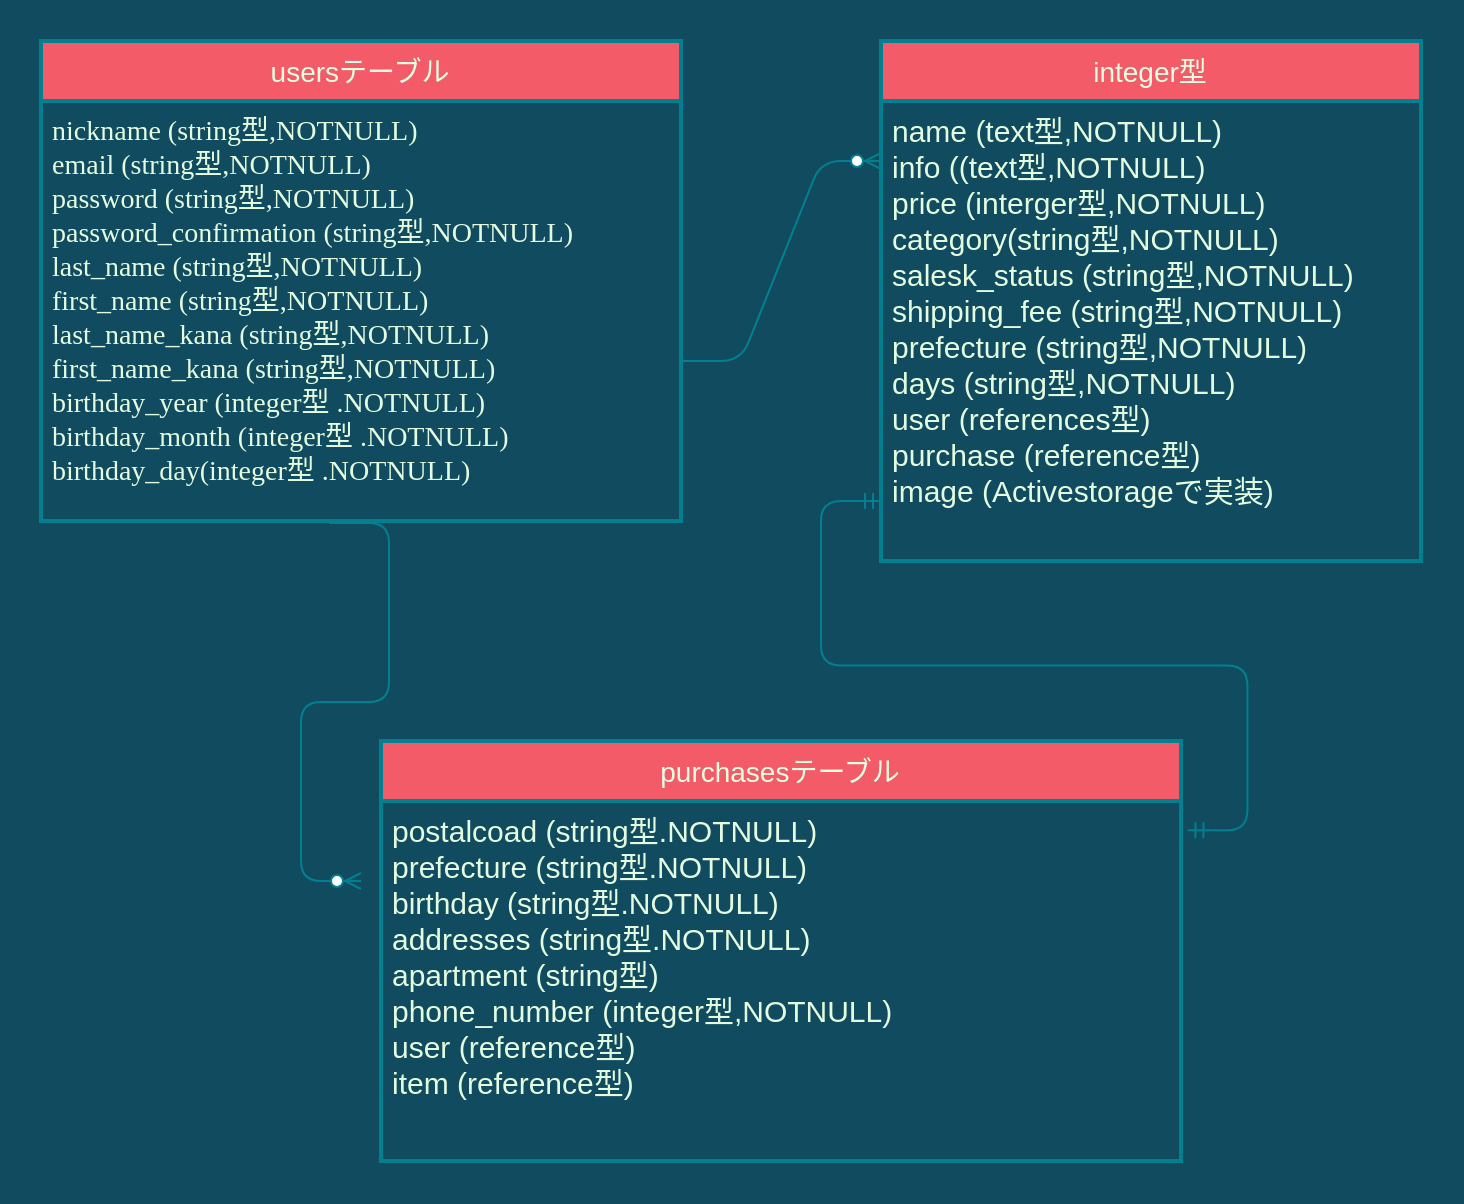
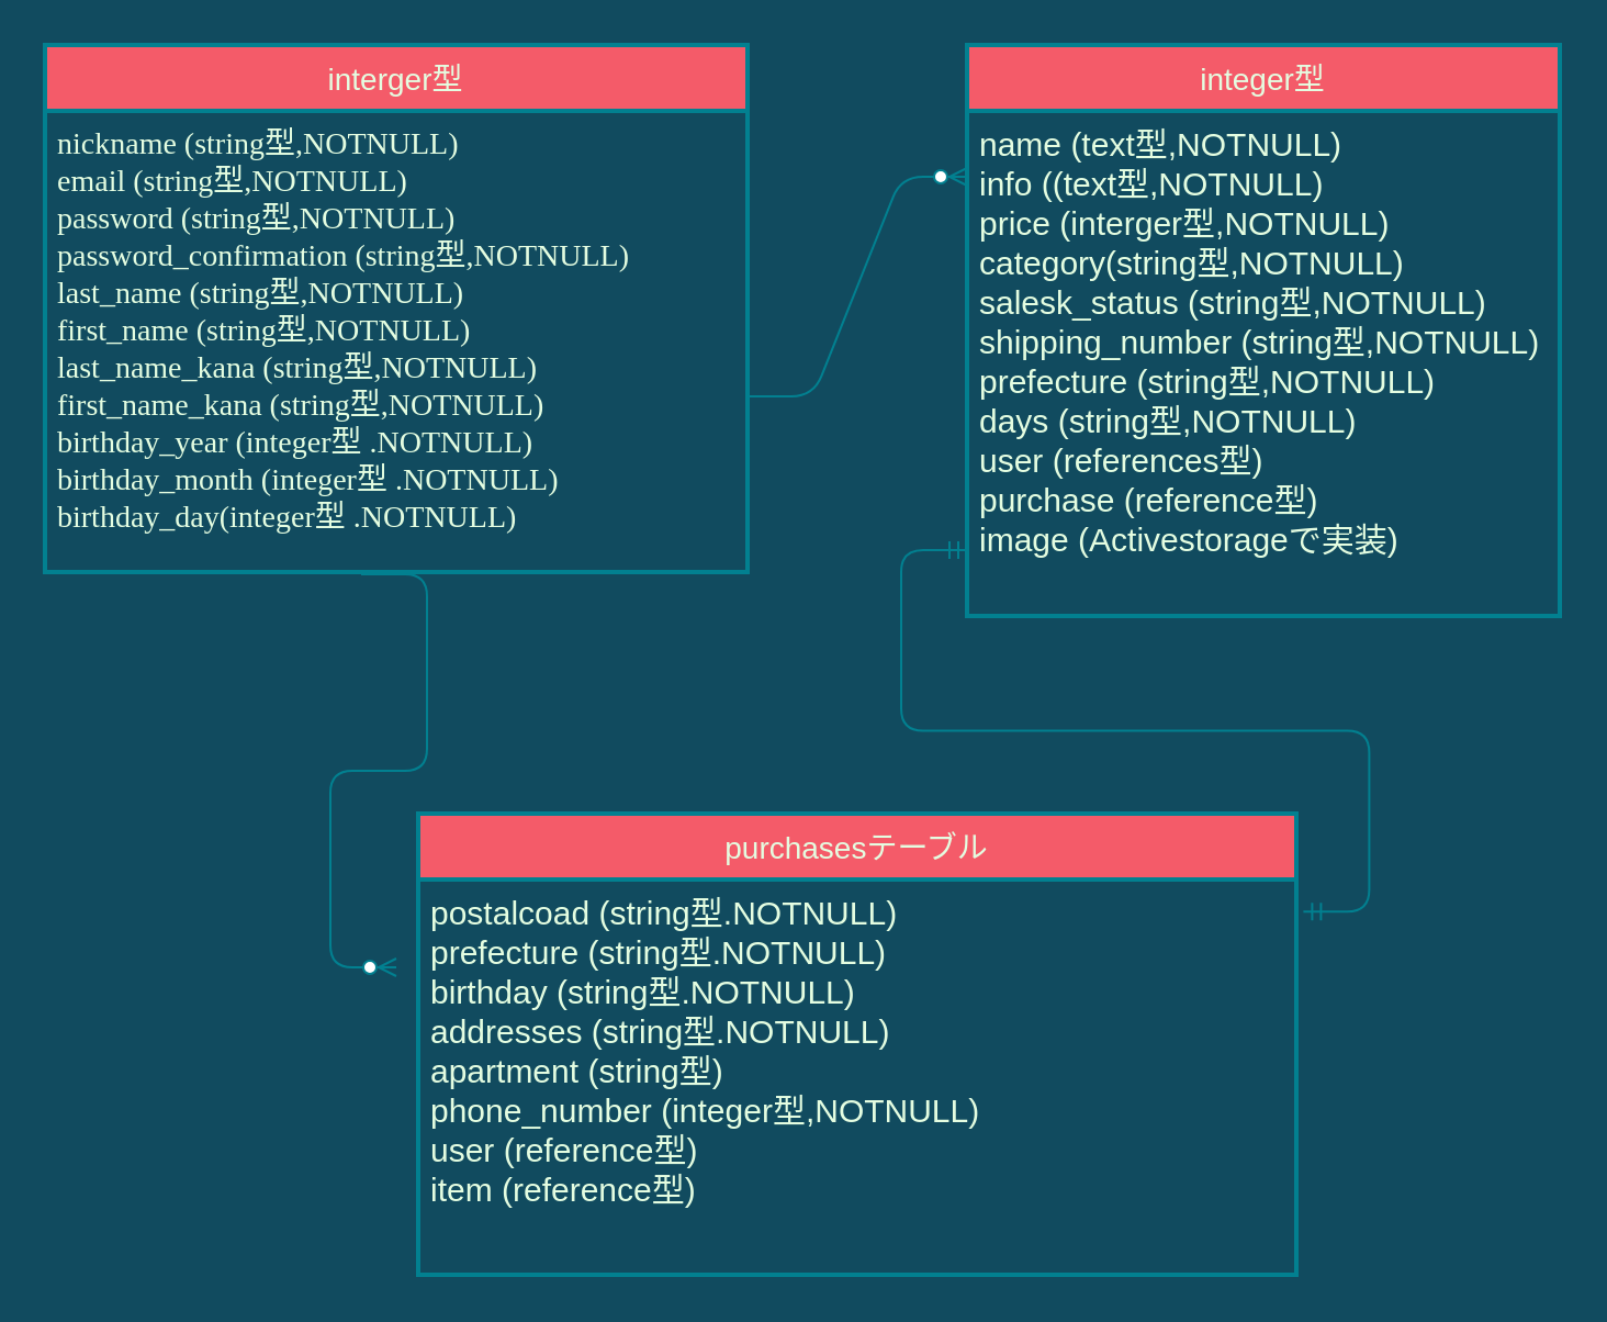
- <mxCell id="2" value="usersテーブル" style="swimlane;childLayout=stackLayout;horizontal=1;startSize=30;horizontalStack=0;fontSize=14;fontStyle=0;strokeWidth=2;resizeParent=0;resizeLast=1;shadow=0;dashed=0;align=center;fillColor=#F45B69;strokeColor=#028090;fontColor=#E4FDE1;" parent="1" vertex="1"><mxGeometry x="20" y="20" width="320" height="240" as="geometry" /></mxCell>
+ <mxCell id="2" value="interger型" style="swimlane;childLayout=stackLayout;horizontal=1;startSize=30;horizontalStack=0;fontSize=14;fontStyle=0;strokeWidth=2;resizeParent=0;resizeLast=1;shadow=0;dashed=0;align=center;fillColor=#F45B69;strokeColor=#028090;fontColor=#E4FDE1;" parent="1" vertex="1"><mxGeometry x="20" y="20" width="320" height="240" as="geometry" /></mxCell>
- <mxCell id="5" value="name (text型,NOTNULL) &#10;info ((text型,NOTNULL)&#10;price (interger型,NOTNULL)&#10;category(string型,NOTNULL)&#10;salesk_status (string型,NOTNULL)&#10;shipping_fee (string型,NOTNULL)&#10;prefecture (string型,NOTNULL)&#10;days (string型,NOTNULL)&#10;user (references型)&#10;purchase (reference型)&#10;image (Activestorageで実装)" style="align=left;strokeColor=none;fillColor=none;spacingLeft=4;fontSize=15;verticalAlign=top;resizable=0;rotatable=0;part=1;fontColor=#E4FDE1;" parent="4" vertex="1"><mxGeometry y="30" width="270" height="230" as="geometry" /></mxCell>
+ <mxCell id="5" value="name (text型,NOTNULL) &#10;info ((text型,NOTNULL)&#10;price (interger型,NOTNULL)&#10;category(string型,NOTNULL)&#10;salesk_status (string型,NOTNULL)&#10;shipping_number (string型,NOTNULL)&#10;prefecture (string型,NOTNULL)&#10;days (string型,NOTNULL)&#10;user (references型)&#10;purchase (reference型)&#10;image (Activestorageで実装)" style="align=left;strokeColor=none;fillColor=none;spacingLeft=4;fontSize=15;verticalAlign=top;resizable=0;rotatable=0;part=1;fontColor=#E4FDE1;" parent="4" vertex="1"><mxGeometry y="30" width="270" height="230" as="geometry" /></mxCell>
